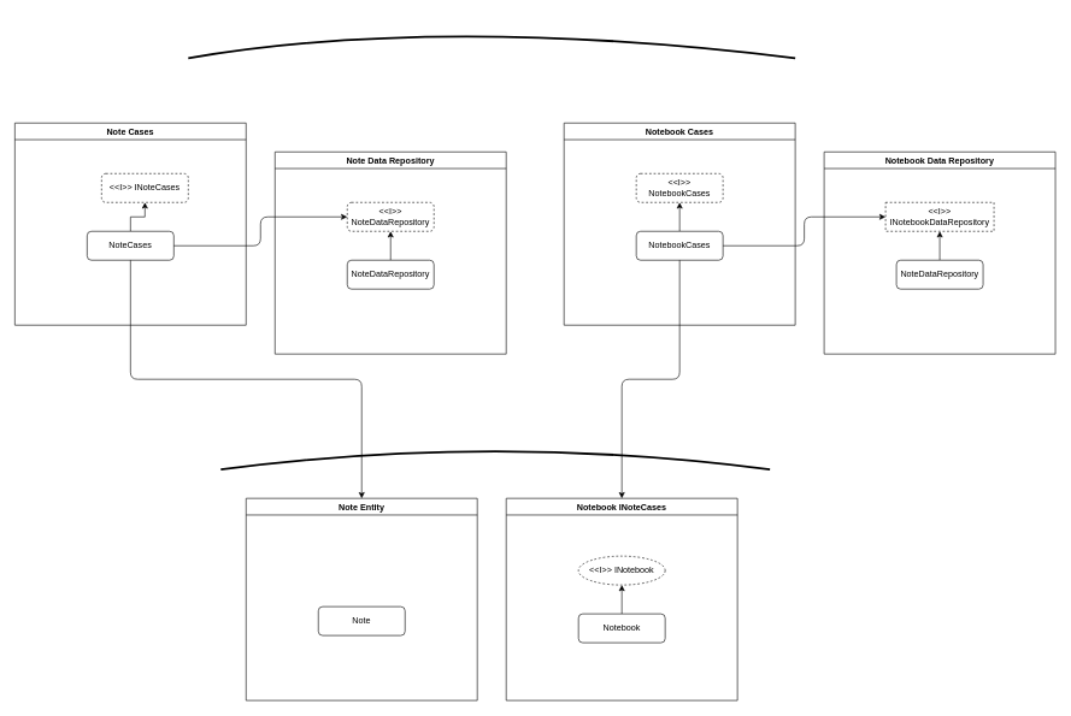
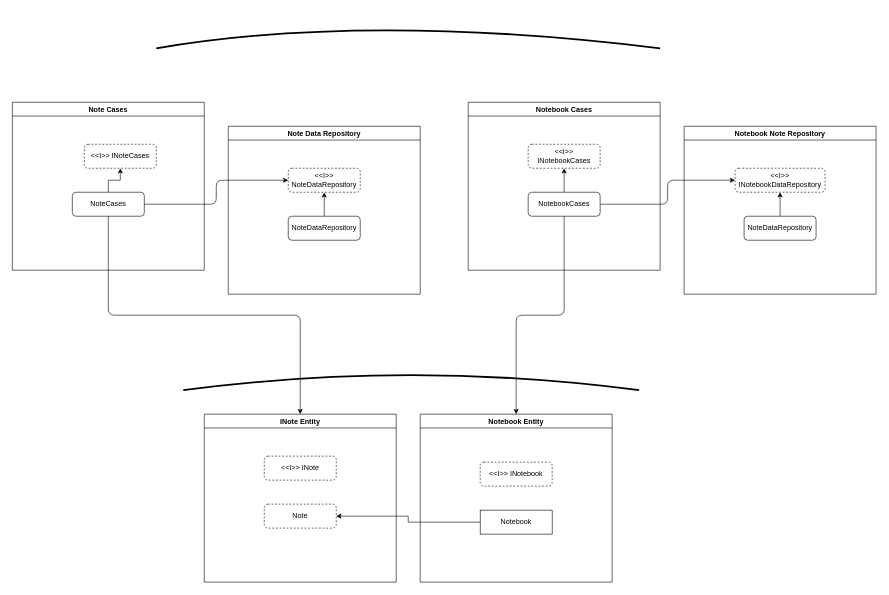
- <mxCell id="24" value="Notebook Data Repository" style="swimlane;startSize=23;" vertex="1" parent="1"><mxGeometry x="1140" y="210" width="320" height="280" as="geometry" /></mxCell>
+ <mxCell id="24" value="Notebook Note Repository" style="swimlane;startSize=23;" vertex="1" parent="1"><mxGeometry x="1140" y="210" width="320" height="280" as="geometry" /></mxCell>
- <mxCell id="23" value="&amp;lt;&amp;lt;I&amp;gt;&amp;gt; NotebookCases" style="rounded=1;whiteSpace=wrap;html=1;dashed=1;" vertex="1" parent="20"><mxGeometry x="100" y="70" width="120" height="40" as="geometry" /></mxCell>
+ <mxCell id="23" value="&amp;lt;&amp;lt;I&amp;gt;&amp;gt; INotebookCases" style="rounded=1;whiteSpace=wrap;html=1;dashed=1;" vertex="1" parent="20"><mxGeometry x="100" y="70" width="120" height="40" as="geometry" /></mxCell>
- <mxCell id="27" value="&amp;lt;&amp;lt;I&amp;gt;&amp;gt; INotebookDataRepository" style="whiteSpace=wrap;html=1;dashed=1;rounded=0;" vertex="1" parent="24"><mxGeometry x="85" y="70" width="150" height="40" as="geometry" /></mxCell>
+ <mxCell id="27" value="&amp;lt;&amp;lt;I&amp;gt;&amp;gt; INotebookDataRepository" style="rounded=1;whiteSpace=wrap;html=1;dashed=1;" vertex="1" parent="24"><mxGeometry x="85" y="70" width="150" height="40" as="geometry" /></mxCell>
- <mxCell id="2" value="Note Entity" style="swimlane;" vertex="1" parent="1"><mxGeometry x="340" y="690" width="320" height="280" as="geometry" /></mxCell>
+ <mxCell id="2" value="INote Entity" style="swimlane;" vertex="1" parent="1"><mxGeometry x="340" y="690" width="320" height="280" as="geometry" /></mxCell>
- <mxCell id="5" value="Notebook INoteCases" style="swimlane;" vertex="1" parent="1"><mxGeometry x="700" y="690" width="320" height="280" as="geometry" /></mxCell>
+ <mxCell id="5" value="Notebook Entity" style="swimlane;" vertex="1" parent="1"><mxGeometry x="700" y="690" width="320" height="280" as="geometry" /></mxCell>
+ <mxCell id="4" value="&amp;lt;&amp;lt;I&amp;gt;&amp;gt; INote" style="rounded=1;whiteSpace=wrap;html=1;dashed=1;" vertex="1" parent="2"><mxGeometry x="100" y="70" width="120" height="40" as="geometry" /></mxCell>
- <mxCell id="8" value="&amp;lt;&amp;lt;I&amp;gt;&amp;gt; INotebook" style="ellipse;whiteSpace=wrap;html=1;dashed=1;" vertex="1" parent="5"><mxGeometry x="100" y="80" width="120" height="40" as="geometry" /></mxCell>
+ <mxCell id="8" value="&amp;lt;&amp;lt;I&amp;gt;&amp;gt; INotebook" style="rounded=1;whiteSpace=wrap;html=1;dashed=1;" vertex="1" parent="5"><mxGeometry x="100" y="80" width="120" height="40" as="geometry" /></mxCell>
- <mxCell id="6" style="edgeStyle=orthogonalEdgeStyle;rounded=0;orthogonalLoop=1;jettySize=auto;html=1;entryX=0.5;entryY=1;entryDx=0;entryDy=0;" edge="1" parent="5" source="7" target="8"><mxGeometry relative="1" as="geometry" /></mxCell>
+ <mxCell id="6" style="edgeStyle=orthogonalEdgeStyle;rounded=0;orthogonalLoop=1;jettySize=auto;html=1;" edge="1" parent="5" source="7" target="3"><mxGeometry relative="1" as="geometry" /></mxCell>
- <mxCell id="3" value="Note" style="rounded=1;whiteSpace=wrap;html=1;" vertex="1" parent="2"><mxGeometry x="100" y="150" width="120" height="40" as="geometry" /></mxCell>
+ <mxCell id="3" value="Note" style="rounded=1;whiteSpace=wrap;html=1;dashed=1;" vertex="1" parent="2"><mxGeometry x="100" y="150" width="120" height="40" as="geometry" /></mxCell>
- <mxCell id="7" value="Notebook" style="rounded=1;whiteSpace=wrap;html=1;" vertex="1" parent="5"><mxGeometry x="100" y="160" width="120" height="40" as="geometry" /></mxCell>
+ <mxCell id="7" value="Notebook" style="whiteSpace=wrap;html=1;rounded=0;" vertex="1" parent="5"><mxGeometry x="100" y="160" width="120" height="40" as="geometry" /></mxCell>
